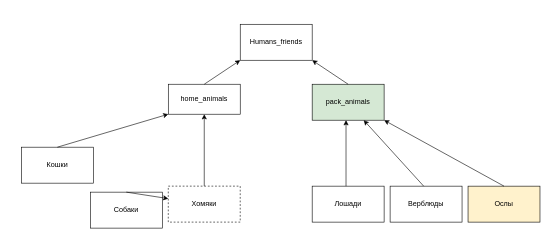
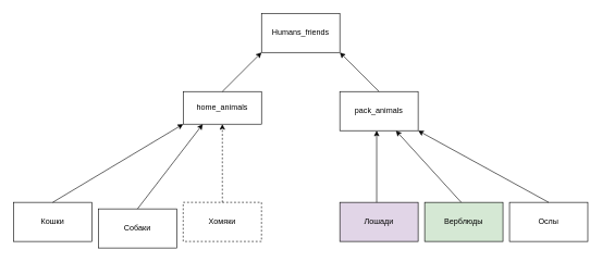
- <mxCell id="2" value="Humans_friends" style="rounded=0;whiteSpace=wrap;html=1;" vertex="1" parent="1"><mxGeometry x="400" y="40" width="120" height="60" as="geometry" /></mxCell>
+ <mxCell id="2" value="Humans_friends" style="rounded=0;whiteSpace=wrap;html=1;" vertex="1" parent="1"><mxGeometry x="400" y="20" width="120" height="60" as="geometry" /></mxCell>
- <mxCell id="4" value="pack_animals" style="rounded=0;whiteSpace=wrap;html=1;fillColor=#d5e8d4;" vertex="1" parent="1"><mxGeometry x="520" y="140" width="120" height="60" as="geometry" /></mxCell>
+ <mxCell id="4" value="pack_animals" style="rounded=0;whiteSpace=wrap;html=1;" vertex="1" parent="1"><mxGeometry x="520" y="140" width="120" height="60" as="geometry" /></mxCell>
- <mxCell id="15" value="" style="endArrow=classic;html=1;rounded=0;entryX=0.5;entryY=1;entryDx=0;entryDy=0;exitX=0.5;exitY=0;exitDx=0;exitDy=0;" edge="1" parent="1" source="7" target="3"><mxGeometry width="50" height="50" relative="1" as="geometry"><mxPoint x="220" y="320" as="sourcePoint" /><mxPoint x="320" y="210" as="targetPoint" /></mxGeometry></mxCell>
+ <mxCell id="15" value="" style="endArrow=classic;html=1;rounded=0;entryX=0.5;entryY=1;entryDx=0;entryDy=0;exitX=0.5;exitY=0;exitDx=0;exitDy=0;dashed=1;" edge="1" parent="1" source="7" target="3"><mxGeometry width="50" height="50" relative="1" as="geometry"><mxPoint x="220" y="320" as="sourcePoint" /><mxPoint x="320" y="210" as="targetPoint" /></mxGeometry></mxCell>
- <mxCell id="5" value="Кошки" style="rounded=0;whiteSpace=wrap;html=1;" vertex="1" parent="1"><mxGeometry x="35" y="245" width="120" height="60" as="geometry" /></mxCell>
+ <mxCell id="5" value="Кошки" style="rounded=0;whiteSpace=wrap;html=1;" vertex="1" parent="1"><mxGeometry x="20" y="310" width="120" height="60" as="geometry" /></mxCell>
- <mxCell id="14" value="" style="endArrow=classic;html=1;rounded=0;exitX=0.5;exitY=0;exitDx=0;exitDy=0;" edge="1" parent="1" source="6" target="7"><mxGeometry width="50" height="50" relative="1" as="geometry"><mxPoint x="206" y="310" as="sourcePoint" /><mxPoint x="406" y="200" as="targetPoint" /></mxGeometry></mxCell>
+ <mxCell id="14" value="" style="endArrow=classic;html=1;rounded=0;entryX=0.25;entryY=1;entryDx=0;entryDy=0;exitX=0.5;exitY=0;exitDx=0;exitDy=0;" edge="1" parent="1" source="6" target="3"><mxGeometry width="50" height="50" relative="1" as="geometry"><mxPoint x="206" y="310" as="sourcePoint" /><mxPoint x="406" y="200" as="targetPoint" /></mxGeometry></mxCell>
- <mxCell id="8" value="Лошади" style="rounded=0;whiteSpace=wrap;html=1;" vertex="1" parent="1"><mxGeometry x="520" y="310" width="120" height="60" as="geometry" /></mxCell>
+ <mxCell id="8" value="Лошади" style="rounded=0;whiteSpace=wrap;html=1;fillColor=#e1d5e7;" vertex="1" parent="1"><mxGeometry x="520" y="310" width="120" height="60" as="geometry" /></mxCell>
- <mxCell id="9" value="Верблюды" style="rounded=0;whiteSpace=wrap;html=1;" vertex="1" parent="1"><mxGeometry x="650" y="310" width="120" height="60" as="geometry" /></mxCell>
+ <mxCell id="9" value="Верблюды" style="rounded=0;whiteSpace=wrap;html=1;fillColor=#d5e8d4;" vertex="1" parent="1"><mxGeometry x="650" y="310" width="120" height="60" as="geometry" /></mxCell>
- <mxCell id="10" value="Ослы" style="rounded=0;whiteSpace=wrap;html=1;fillColor=#fff2cc;" vertex="1" parent="1"><mxGeometry x="780" y="310" width="120" height="60" as="geometry" /></mxCell>
+ <mxCell id="10" value="Ослы" style="rounded=0;whiteSpace=wrap;html=1;" vertex="1" parent="1"><mxGeometry x="780" y="310" width="120" height="60" as="geometry" /></mxCell>
